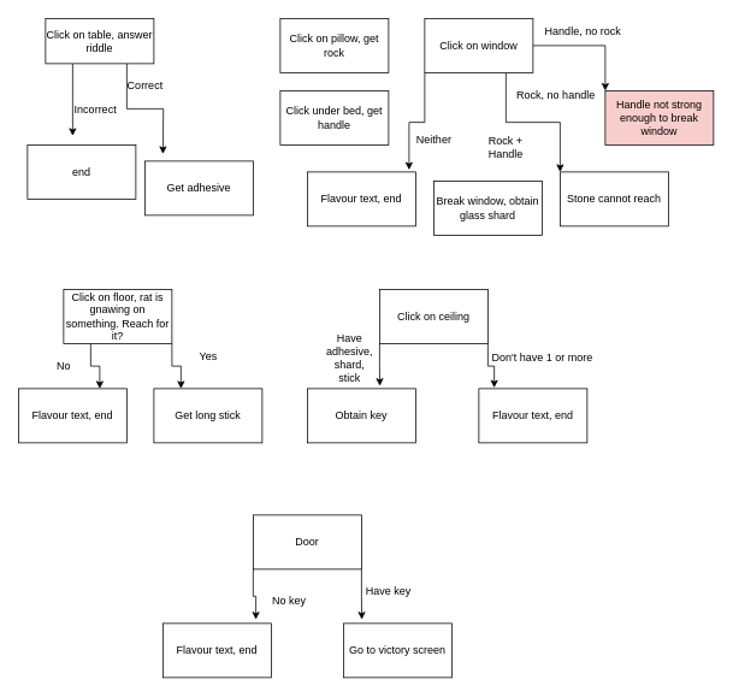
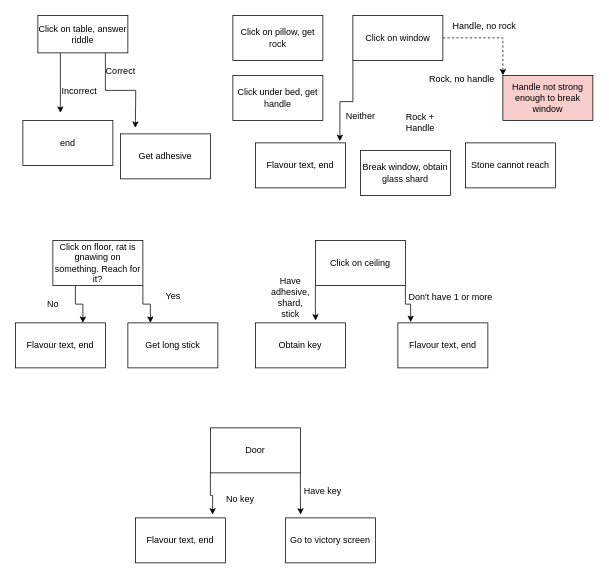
- <mxCell id="12" style="edgeStyle=orthogonalEdgeStyle;rounded=0;orthogonalLoop=1;jettySize=auto;html=1;exitX=1;exitY=0.5;exitDx=0;exitDy=0;entryX=0;entryY=0;entryDx=0;entryDy=0;" edge="1" parent="1" source="13" target="17"><mxGeometry relative="1" as="geometry" /></mxCell>
+ <mxCell id="12" style="edgeStyle=orthogonalEdgeStyle;rounded=0;orthogonalLoop=1;jettySize=auto;html=1;exitX=1;exitY=0.5;exitDx=0;exitDy=0;entryX=0;entryY=0;entryDx=0;entryDy=0;dashed=1;" edge="1" parent="1" source="13" target="17"><mxGeometry relative="1" as="geometry" /></mxCell>
- <mxCell id="11" style="edgeStyle=orthogonalEdgeStyle;rounded=0;orthogonalLoop=1;jettySize=auto;html=1;exitX=0.75;exitY=1;exitDx=0;exitDy=0;entryX=0;entryY=0;entryDx=0;entryDy=0;" edge="1" parent="1" source="13" target="16"><mxGeometry relative="1" as="geometry" /></mxCell>
